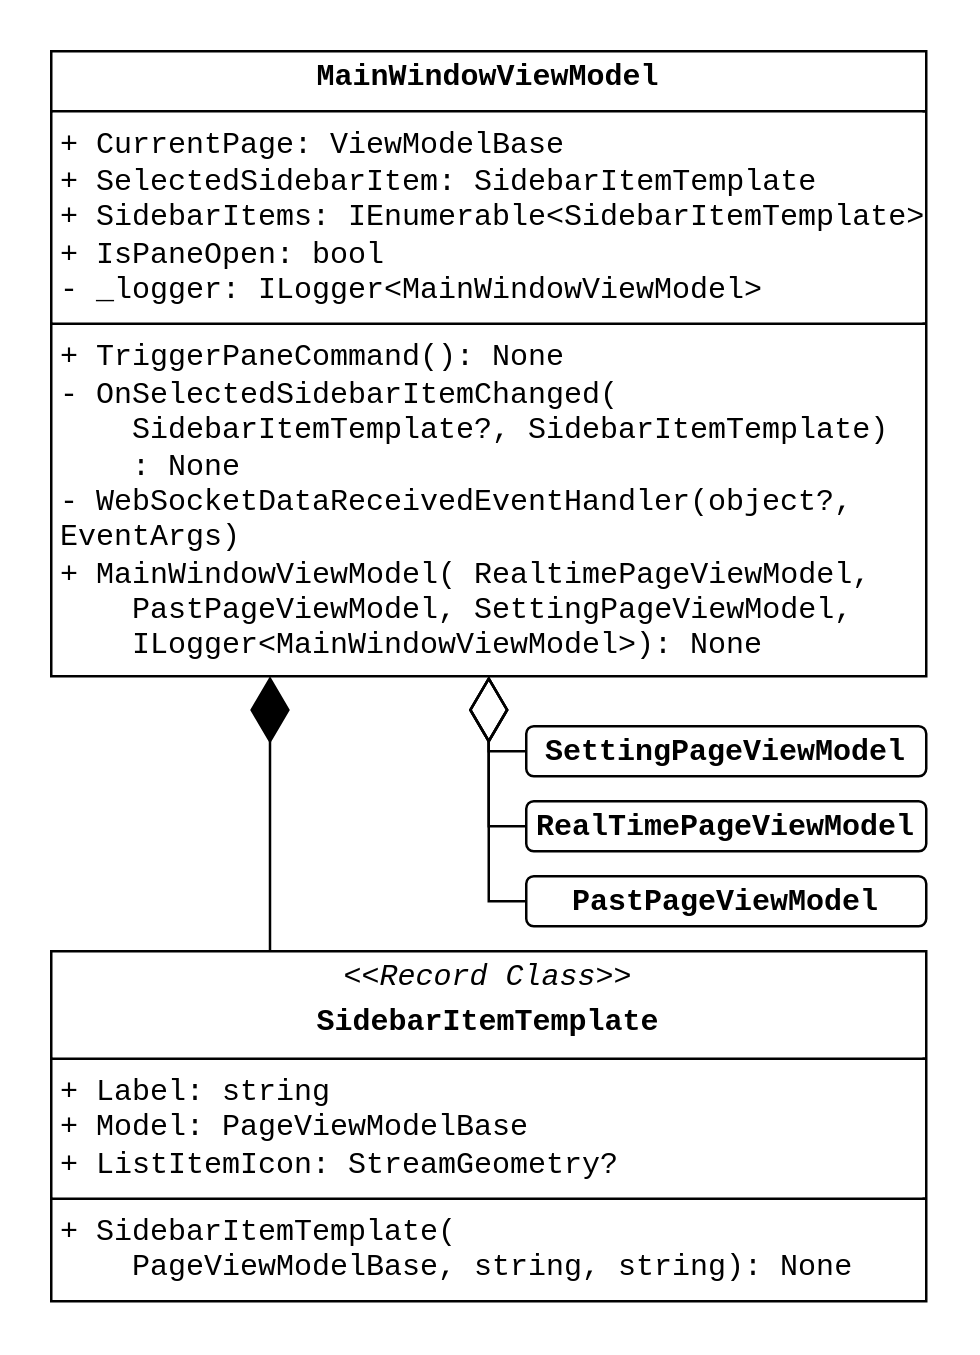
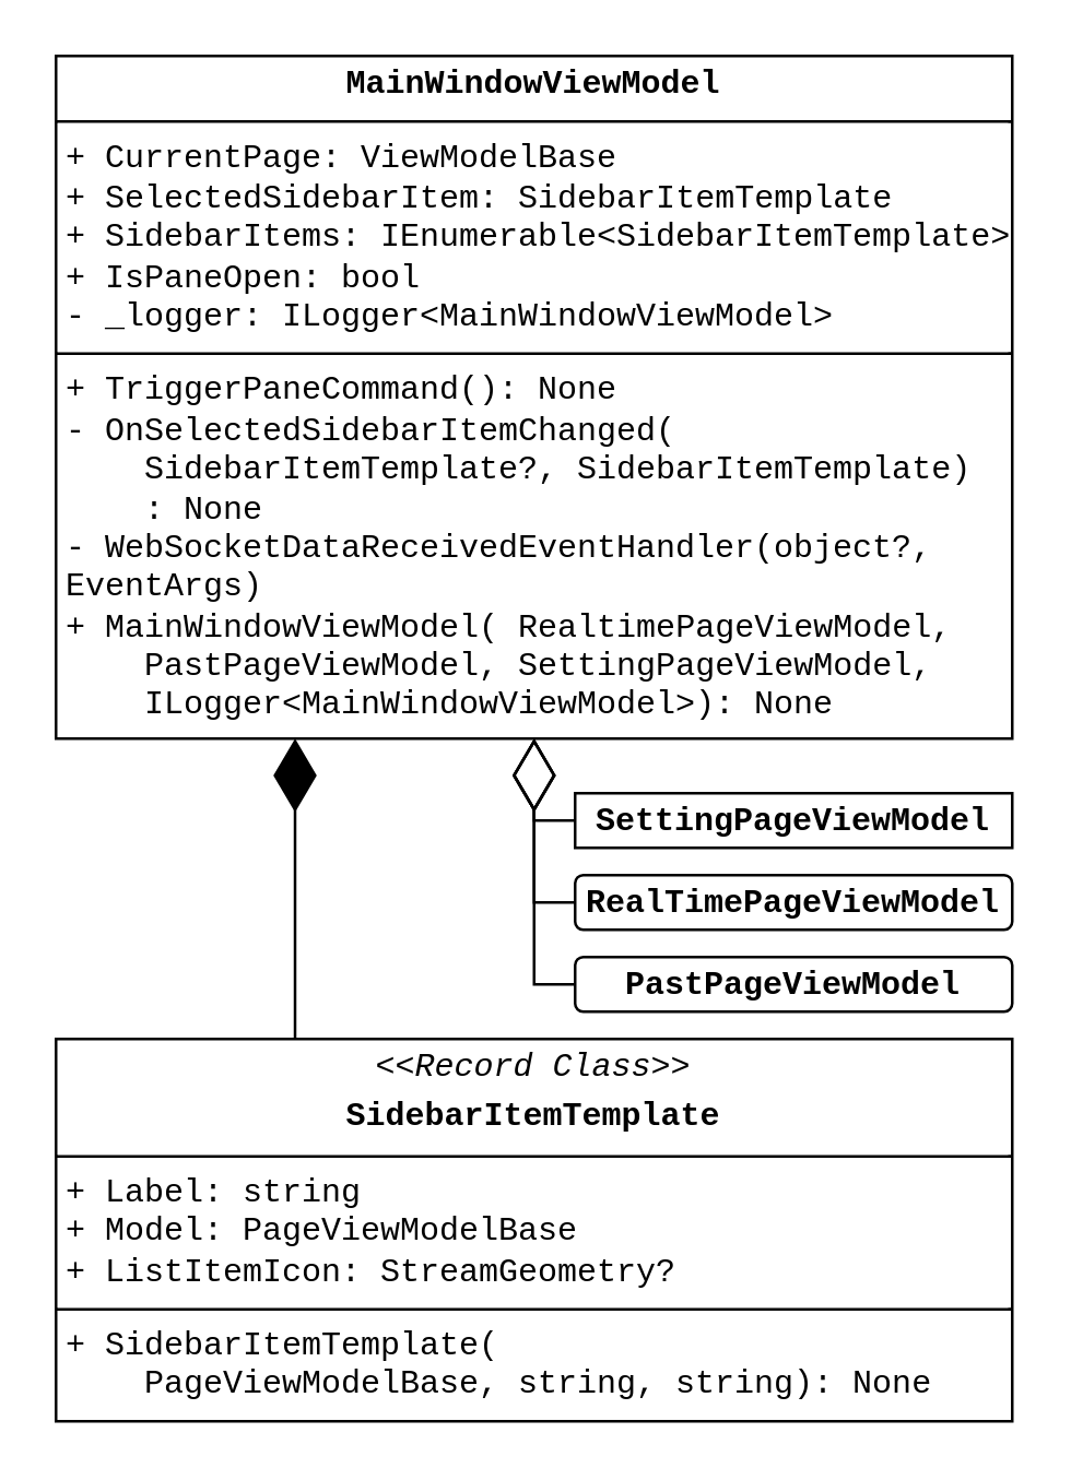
- <mxCell id="5" value="&lt;p style=&quot;margin:0px;margin-top:4px;text-align:center;&quot;&gt;&lt;b style=&quot;background-color: transparent; color: light-dark(rgb(0, 0, 0), rgb(255, 255, 255));&quot;&gt;SettingPageViewModel&lt;/b&gt;&lt;/p&gt;" style="verticalAlign=top;align=left;overflow=fill;html=1;whiteSpace=wrap;fontFamily=Courier New;rounded=1;" vertex="1" parent="1"><mxGeometry x="210" y="290" width="160" height="20" as="geometry" /></mxCell>
+ <mxCell id="5" value="&lt;p style=&quot;margin:0px;margin-top:4px;text-align:center;&quot;&gt;&lt;b style=&quot;background-color: transparent; color: light-dark(rgb(0, 0, 0), rgb(255, 255, 255));&quot;&gt;SettingPageViewModel&lt;/b&gt;&lt;/p&gt;" style="verticalAlign=top;align=left;overflow=fill;html=1;whiteSpace=wrap;fontFamily=Courier New;" vertex="1" parent="1"><mxGeometry x="210" y="290" width="160" height="20" as="geometry" /></mxCell>
